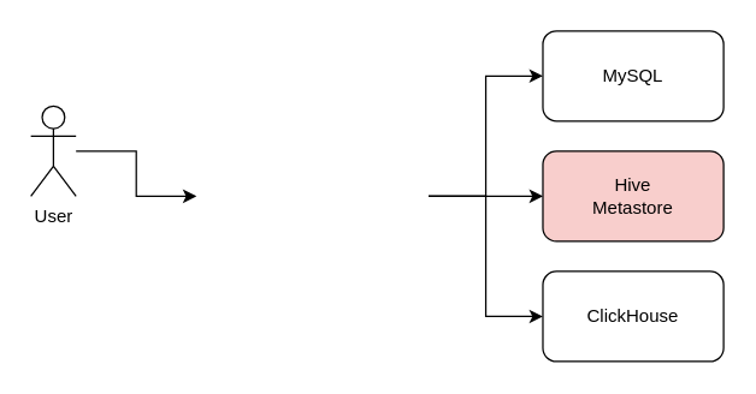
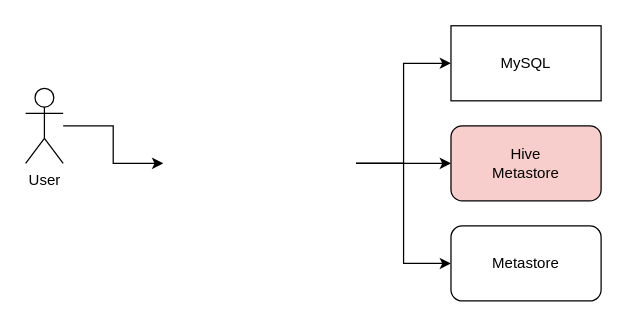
- <mxCell id="7" value="MySQL" style="rounded=1;whiteSpace=wrap;html=1;" parent="1" vertex="1"><mxGeometry x="360" y="20" width="120" height="60" as="geometry" /></mxCell>
+ <mxCell id="7" value="MySQL" style="whiteSpace=wrap;html=1;rounded=0;" parent="1" vertex="1"><mxGeometry x="360" y="20" width="120" height="60" as="geometry" /></mxCell>
- <mxCell id="8" value="ClickHouse" style="rounded=1;whiteSpace=wrap;html=1;" parent="1" vertex="1"><mxGeometry x="360" y="180" width="120" height="60" as="geometry" /></mxCell>
+ <mxCell id="8" value="Metastore" style="rounded=1;whiteSpace=wrap;html=1;" parent="1" vertex="1"><mxGeometry x="360" y="180" width="120" height="60" as="geometry" /></mxCell>
